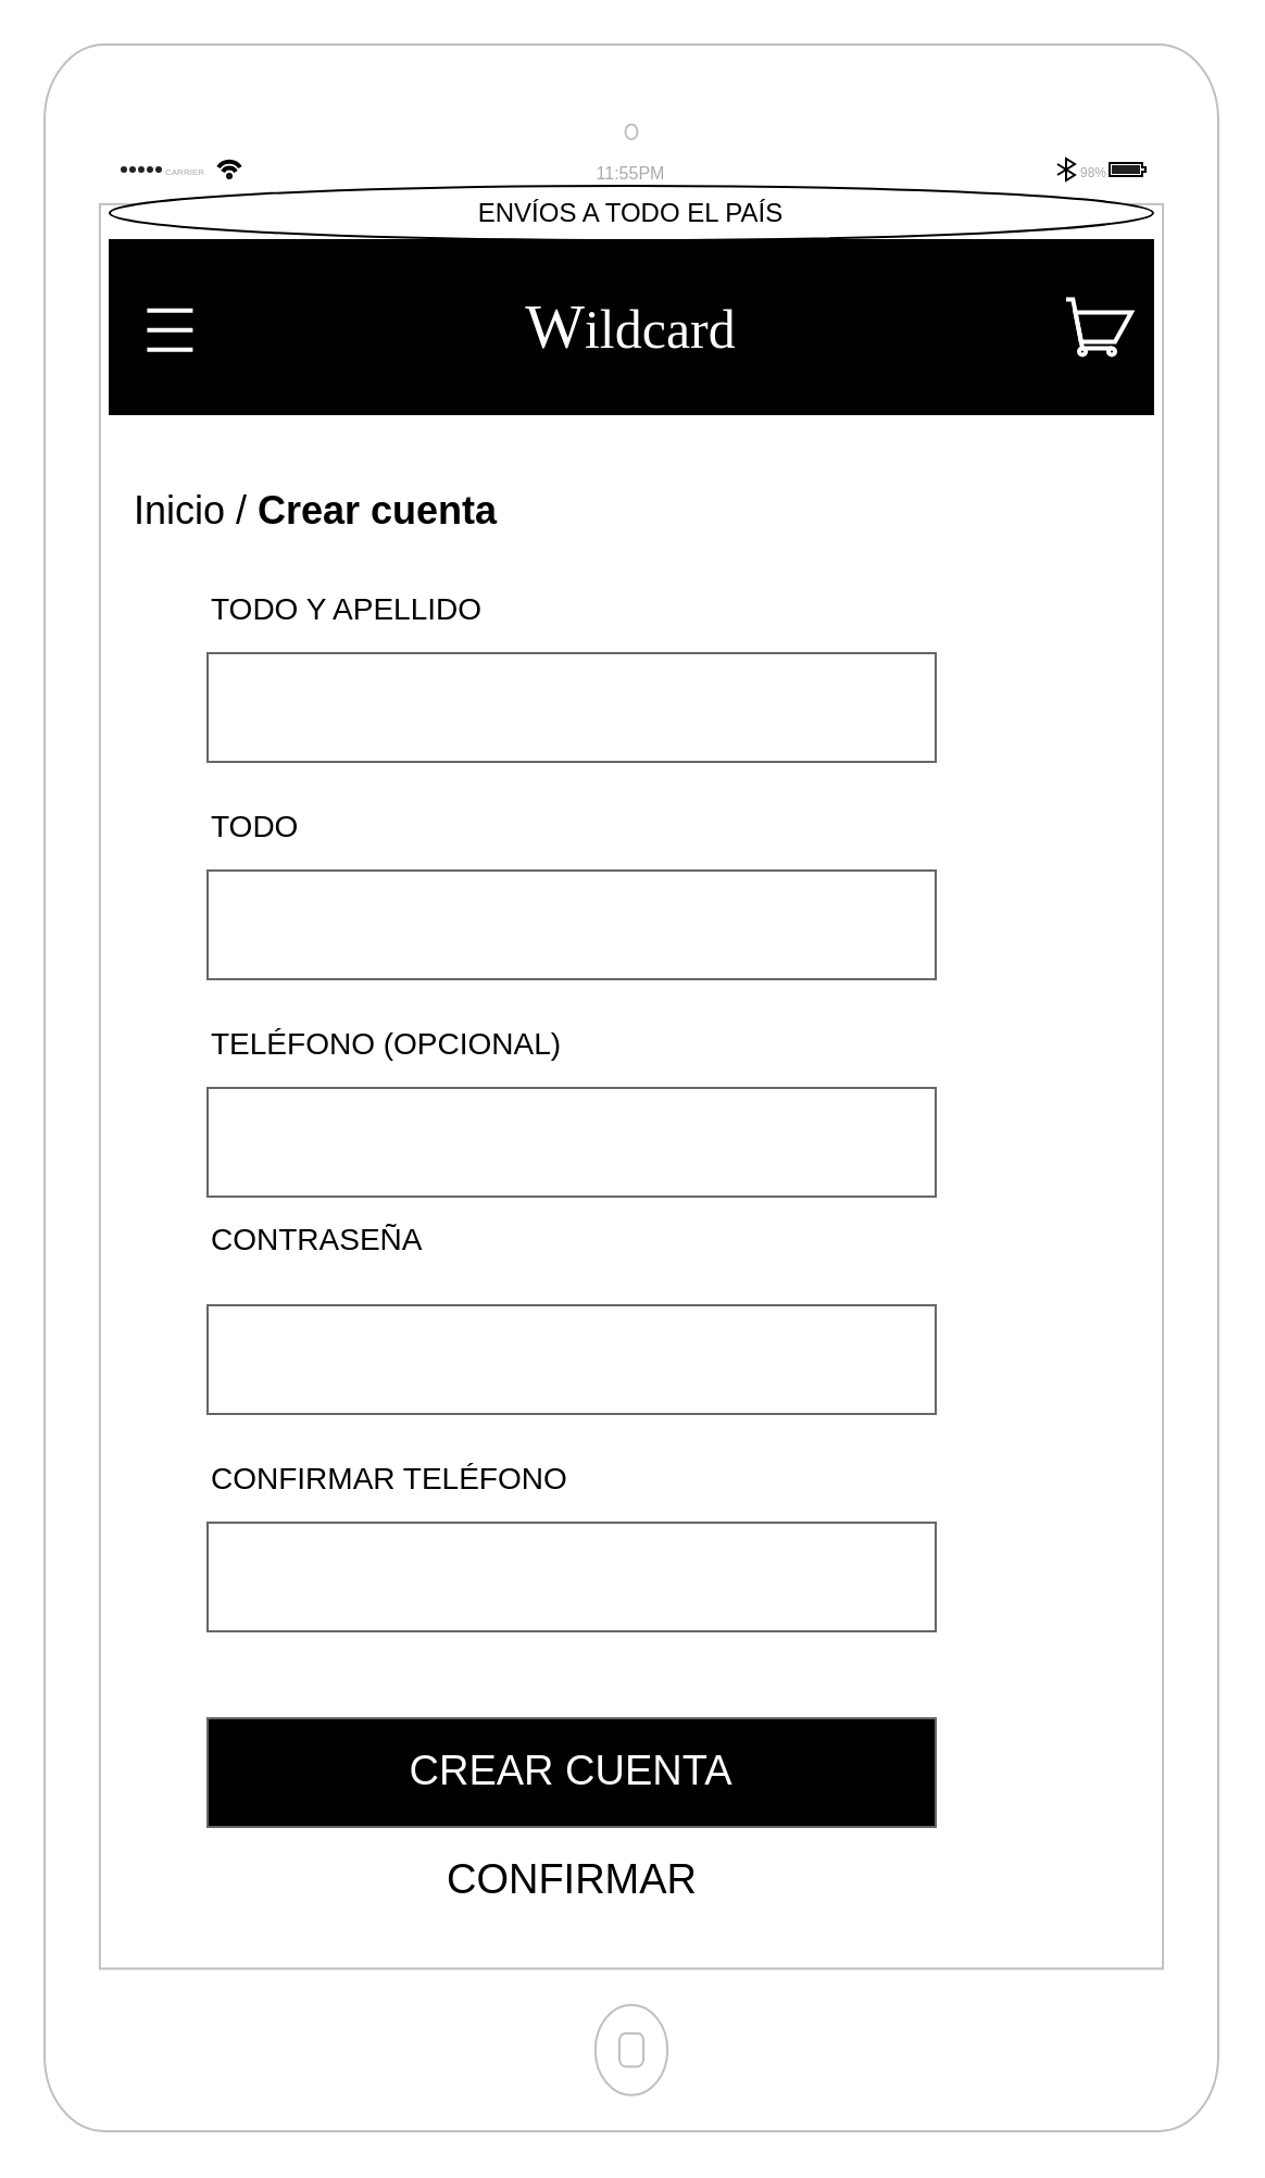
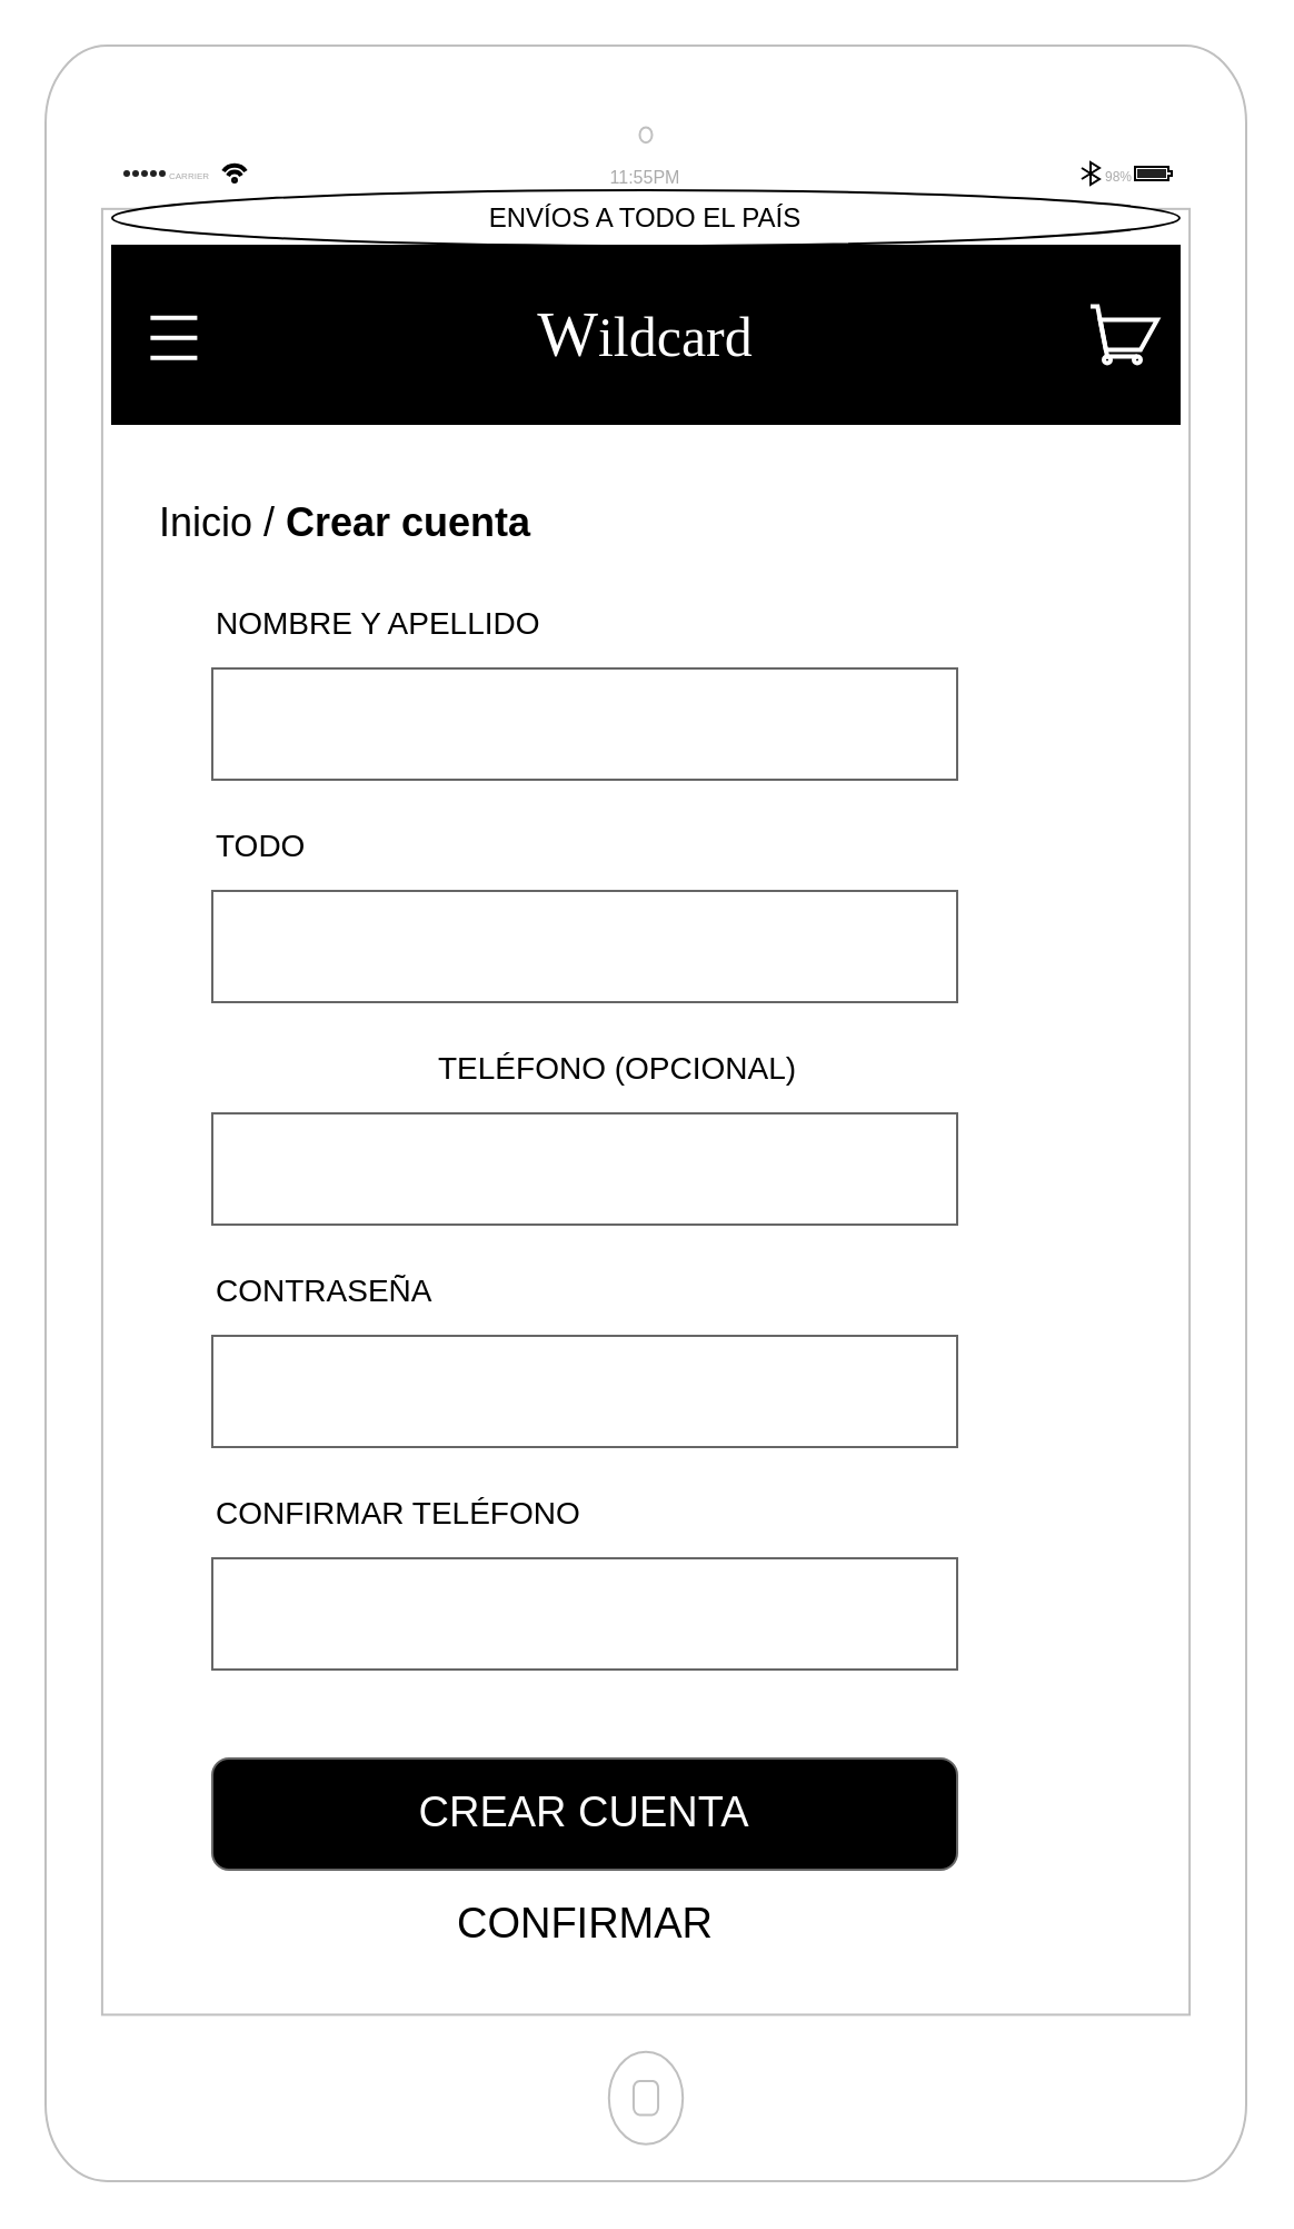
- <mxCell id="11" value="&lt;font style=&quot;font-size: 18px&quot;&gt;Inicio /&amp;nbsp;&lt;b&gt;Crear cuenta&lt;/b&gt;&lt;/font&gt;" style="text;html=1;strokeColor=none;fillColor=none;align=center;verticalAlign=middle;whiteSpace=wrap;rounded=0;" parent="1" vertex="1"><mxGeometry x="50" y="220" width="190" height="30" as="geometry" /></mxCell>
+ <mxCell id="11" value="&lt;font style=&quot;font-size: 18px&quot;&gt;Inicio /&amp;nbsp;&lt;b&gt;Crear cuenta&lt;/b&gt;&lt;/font&gt;" style="text;html=1;strokeColor=none;fillColor=none;align=center;verticalAlign=middle;whiteSpace=wrap;rounded=0;" parent="1" vertex="1"><mxGeometry x="60" y="220" width="190" height="30" as="geometry" /></mxCell>
- <mxCell id="17" value="&lt;span style=&quot;font-size: 14px&quot;&gt;TODO Y APELLIDO&lt;/span&gt;" style="text;html=1;strokeColor=none;fillColor=none;align=left;verticalAlign=middle;whiteSpace=wrap;rounded=0;" parent="1" vertex="1"><mxGeometry x="95" y="270" width="205" height="20" as="geometry" /></mxCell>
+ <mxCell id="17" value="&lt;span style=&quot;font-size: 14px&quot;&gt;NOMBRE Y APELLIDO&lt;/span&gt;" style="text;html=1;strokeColor=none;fillColor=none;align=left;verticalAlign=middle;whiteSpace=wrap;rounded=0;" parent="1" vertex="1"><mxGeometry x="95" y="270" width="205" height="20" as="geometry" /></mxCell>
- <mxCell id="19" value="&lt;span style=&quot;font-size: 14px&quot;&gt;TELÉFONO (OPCIONAL)&lt;/span&gt;" style="text;html=1;strokeColor=none;fillColor=none;align=left;verticalAlign=middle;whiteSpace=wrap;rounded=0;" parent="1" vertex="1"><mxGeometry x="95" y="470" width="205" height="20" as="geometry" /></mxCell>
+ <mxCell id="19" value="&lt;span style=&quot;font-size: 14px&quot;&gt;TELÉFONO (OPCIONAL)&lt;/span&gt;" style="text;html=1;strokeColor=none;fillColor=none;align=left;verticalAlign=middle;whiteSpace=wrap;rounded=0;" parent="1" vertex="1"><mxGeometry x="195" y="470" width="205" height="20" as="geometry" /></mxCell>
- <mxCell id="20" value="&lt;span style=&quot;font-size: 14px&quot;&gt;CONTRASEÑA&lt;/span&gt;" style="text;html=1;strokeColor=none;fillColor=none;align=left;verticalAlign=middle;whiteSpace=wrap;rounded=0;" parent="1" vertex="1"><mxGeometry x="95" y="560" width="185" height="20" as="geometry" /></mxCell>
+ <mxCell id="20" value="&lt;span style=&quot;font-size: 14px&quot;&gt;CONTRASEÑA&lt;/span&gt;" style="text;html=1;strokeColor=none;fillColor=none;align=left;verticalAlign=middle;whiteSpace=wrap;rounded=0;" parent="1" vertex="1"><mxGeometry x="95" y="570" width="185" height="20" as="geometry" /></mxCell>
- <mxCell id="22" value="&lt;span style=&quot;color: rgb(255 , 255 , 255) ; font-size: 19px&quot;&gt;CREAR CUENTA&lt;/span&gt;" style="rounded=0;whiteSpace=wrap;html=1;strokeColor=#666666;fillColor=#000000;" parent="1" vertex="1"><mxGeometry x="95" y="790" width="335" height="50" as="geometry" /></mxCell>
+ <mxCell id="22" value="&lt;span style=&quot;color: rgb(255 , 255 , 255) ; font-size: 19px&quot;&gt;CREAR CUENTA&lt;/span&gt;" style="whiteSpace=wrap;html=1;strokeColor=#666666;fillColor=#000000;rounded=1;" parent="1" vertex="1"><mxGeometry x="95" y="790" width="335" height="50" as="geometry" /></mxCell>
